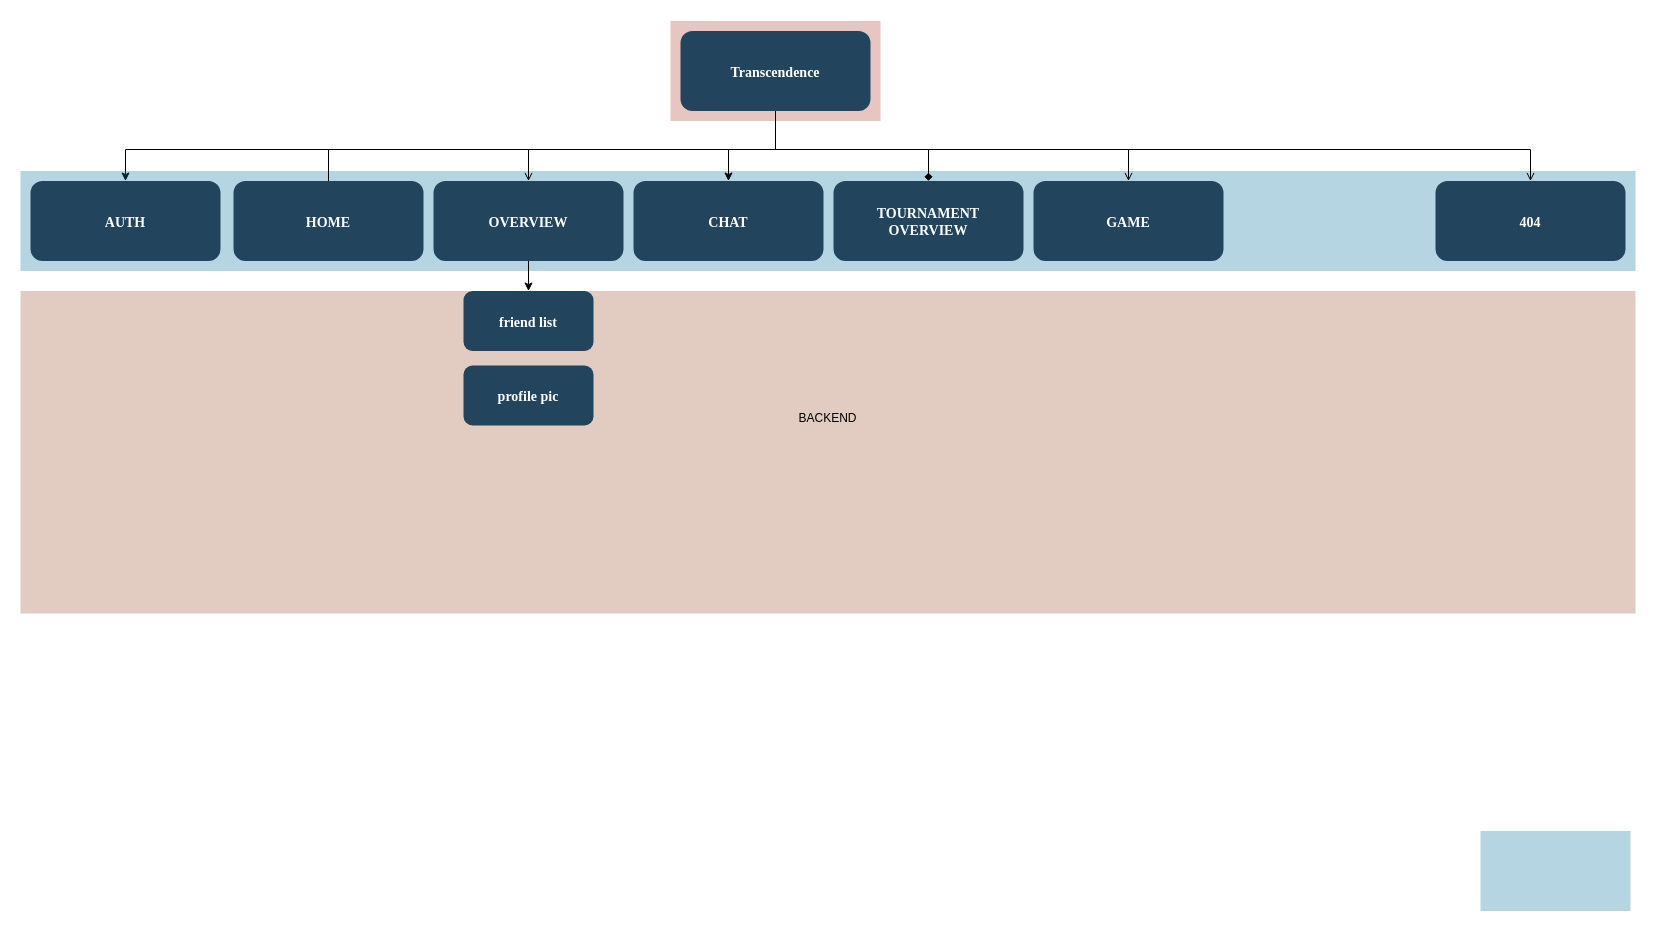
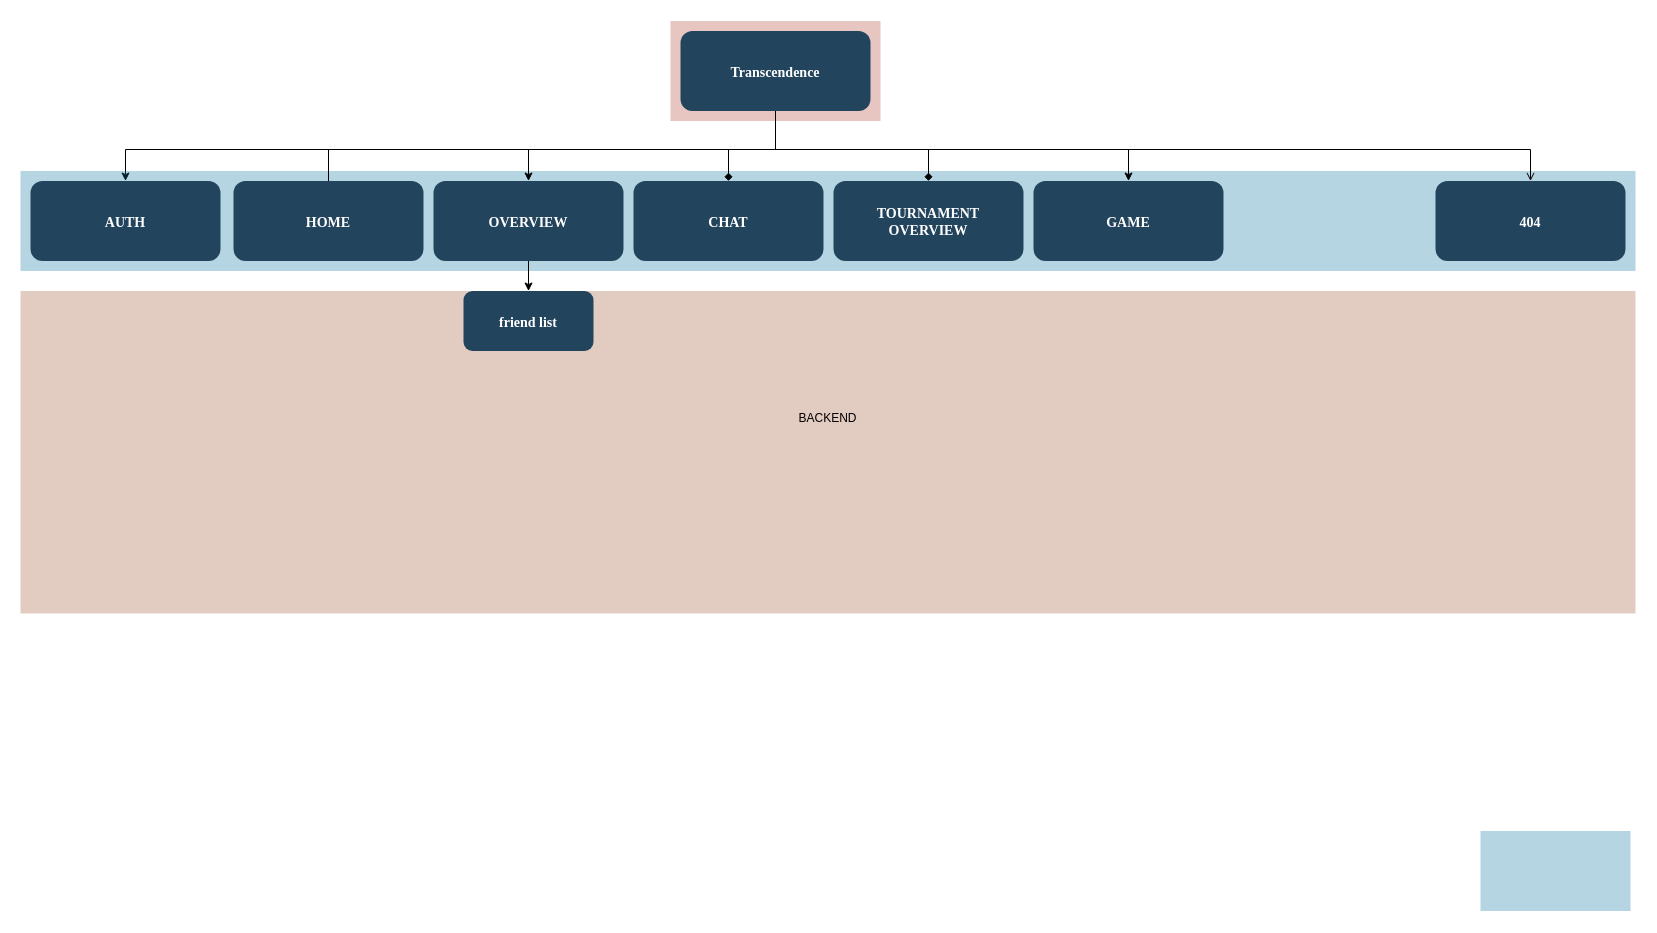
- <mxCell id="9" style="edgeStyle=orthogonalEdgeStyle;rounded=0;orthogonalLoop=1;jettySize=auto;html=1;" edge="1" parent="1" source="12" target="13"><mxGeometry relative="1" as="geometry"><Array as="points"><mxPoint x="775" y="149" /><mxPoint x="728" y="149" /></Array></mxGeometry></mxCell>
+ <mxCell id="9" style="edgeStyle=orthogonalEdgeStyle;rounded=0;orthogonalLoop=1;jettySize=auto;html=1;endArrow=diamond;" edge="1" parent="1" source="12" target="13"><mxGeometry relative="1" as="geometry"><Array as="points"><mxPoint x="775" y="149" /><mxPoint x="728" y="149" /></Array></mxGeometry></mxCell>
- <mxCell id="10" style="edgeStyle=orthogonalEdgeStyle;rounded=0;orthogonalLoop=1;jettySize=auto;html=1;endArrow=open;" edge="1" parent="1" source="12" target="15"><mxGeometry relative="1" as="geometry"><Array as="points"><mxPoint x="775" y="149" /><mxPoint x="528" y="149" /></Array></mxGeometry></mxCell>
+ <mxCell id="10" style="edgeStyle=orthogonalEdgeStyle;rounded=0;orthogonalLoop=1;jettySize=auto;html=1;" edge="1" parent="1" source="12" target="15"><mxGeometry relative="1" as="geometry"><Array as="points"><mxPoint x="775" y="149" /><mxPoint x="528" y="149" /></Array></mxGeometry></mxCell>
- <mxCell id="8" style="edgeStyle=orthogonalEdgeStyle;rounded=0;orthogonalLoop=1;jettySize=auto;html=1;entryX=0.5;entryY=0;entryDx=0;entryDy=0;endArrow=open;" parent="1" source="12" target="20" edge="1"><mxGeometry relative="1" as="geometry"><Array as="points"><mxPoint x="775" y="149" /><mxPoint x="1128" y="149" /></Array></mxGeometry></mxCell>
+ <mxCell id="8" style="edgeStyle=orthogonalEdgeStyle;rounded=0;orthogonalLoop=1;jettySize=auto;html=1;entryX=0.5;entryY=0;entryDx=0;entryDy=0;" parent="1" source="12" target="20" edge="1"><mxGeometry relative="1" as="geometry"><Array as="points"><mxPoint x="775" y="149" /><mxPoint x="1128" y="149" /></Array></mxGeometry></mxCell>
- <mxCell id="22" value="profile pic" style="rounded=1;fillColor=#23445D;gradientColor=none;strokeColor=none;fontColor=#FFFFFF;fontStyle=1;fontFamily=Tahoma;fontSize=14" vertex="1" parent="1"><mxGeometry x="463" y="365" width="130" height="60" as="geometry" /></mxCell>
